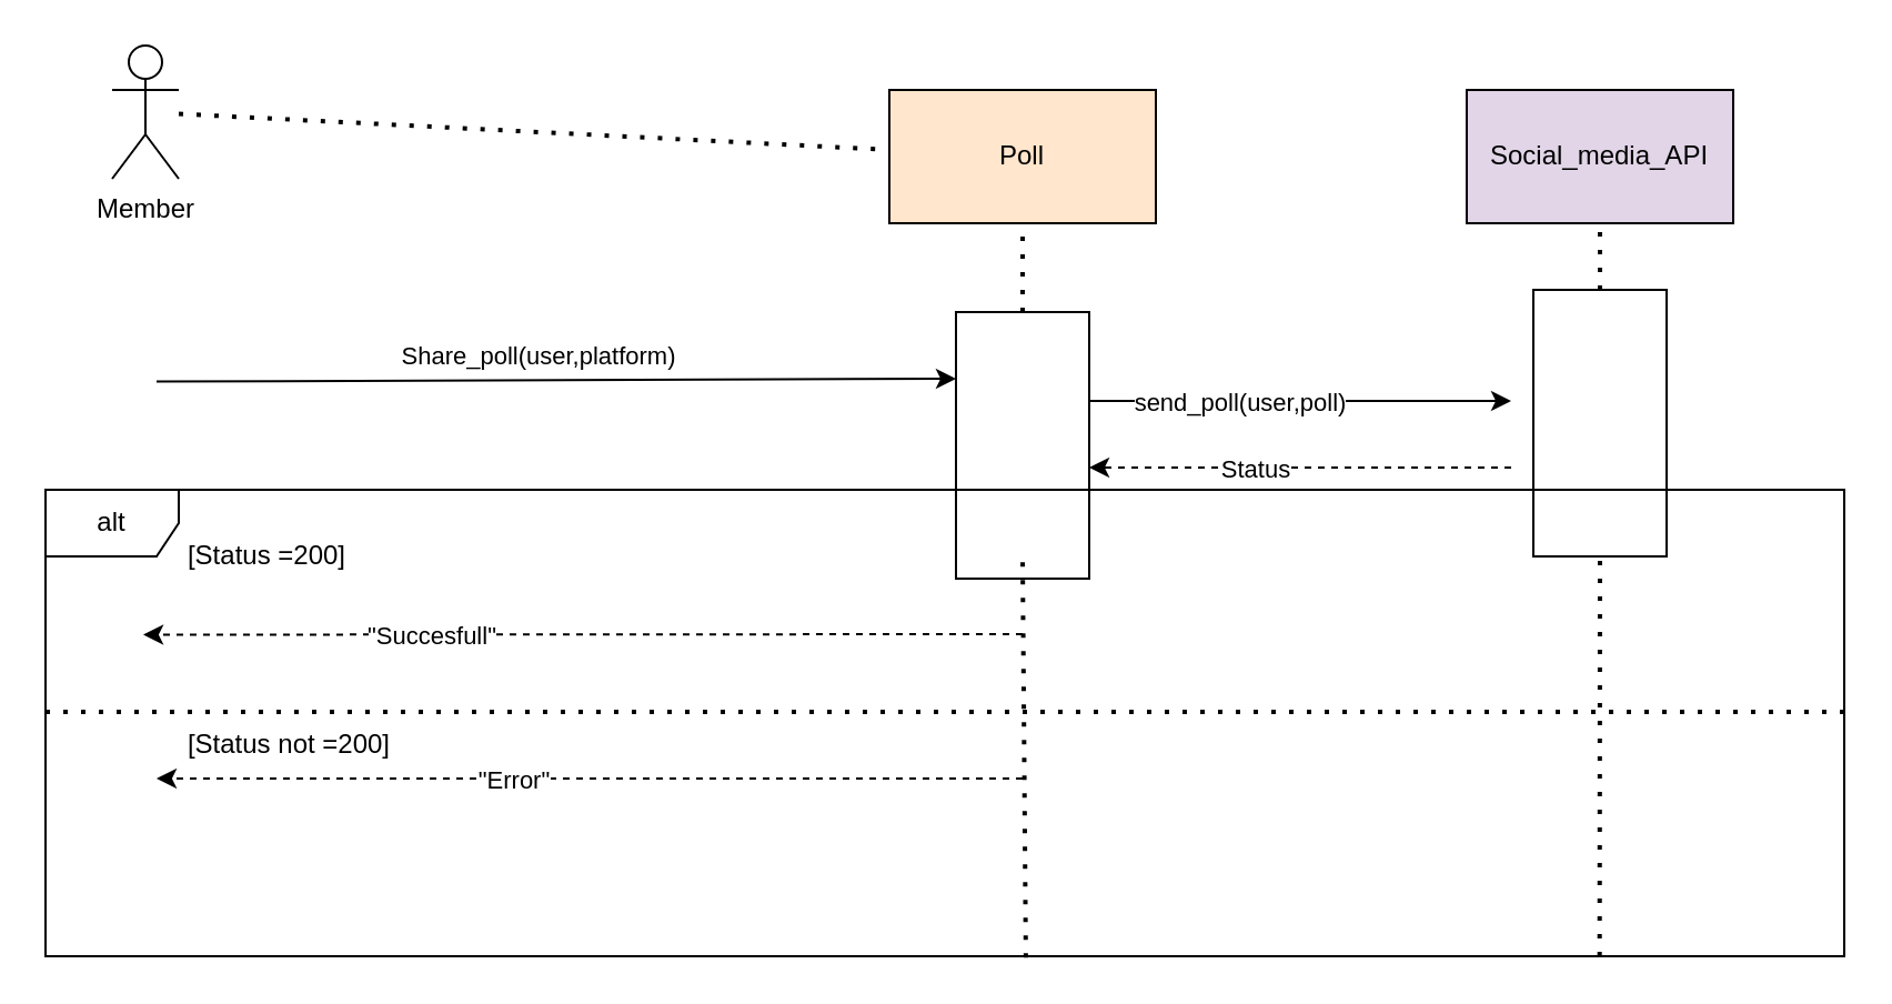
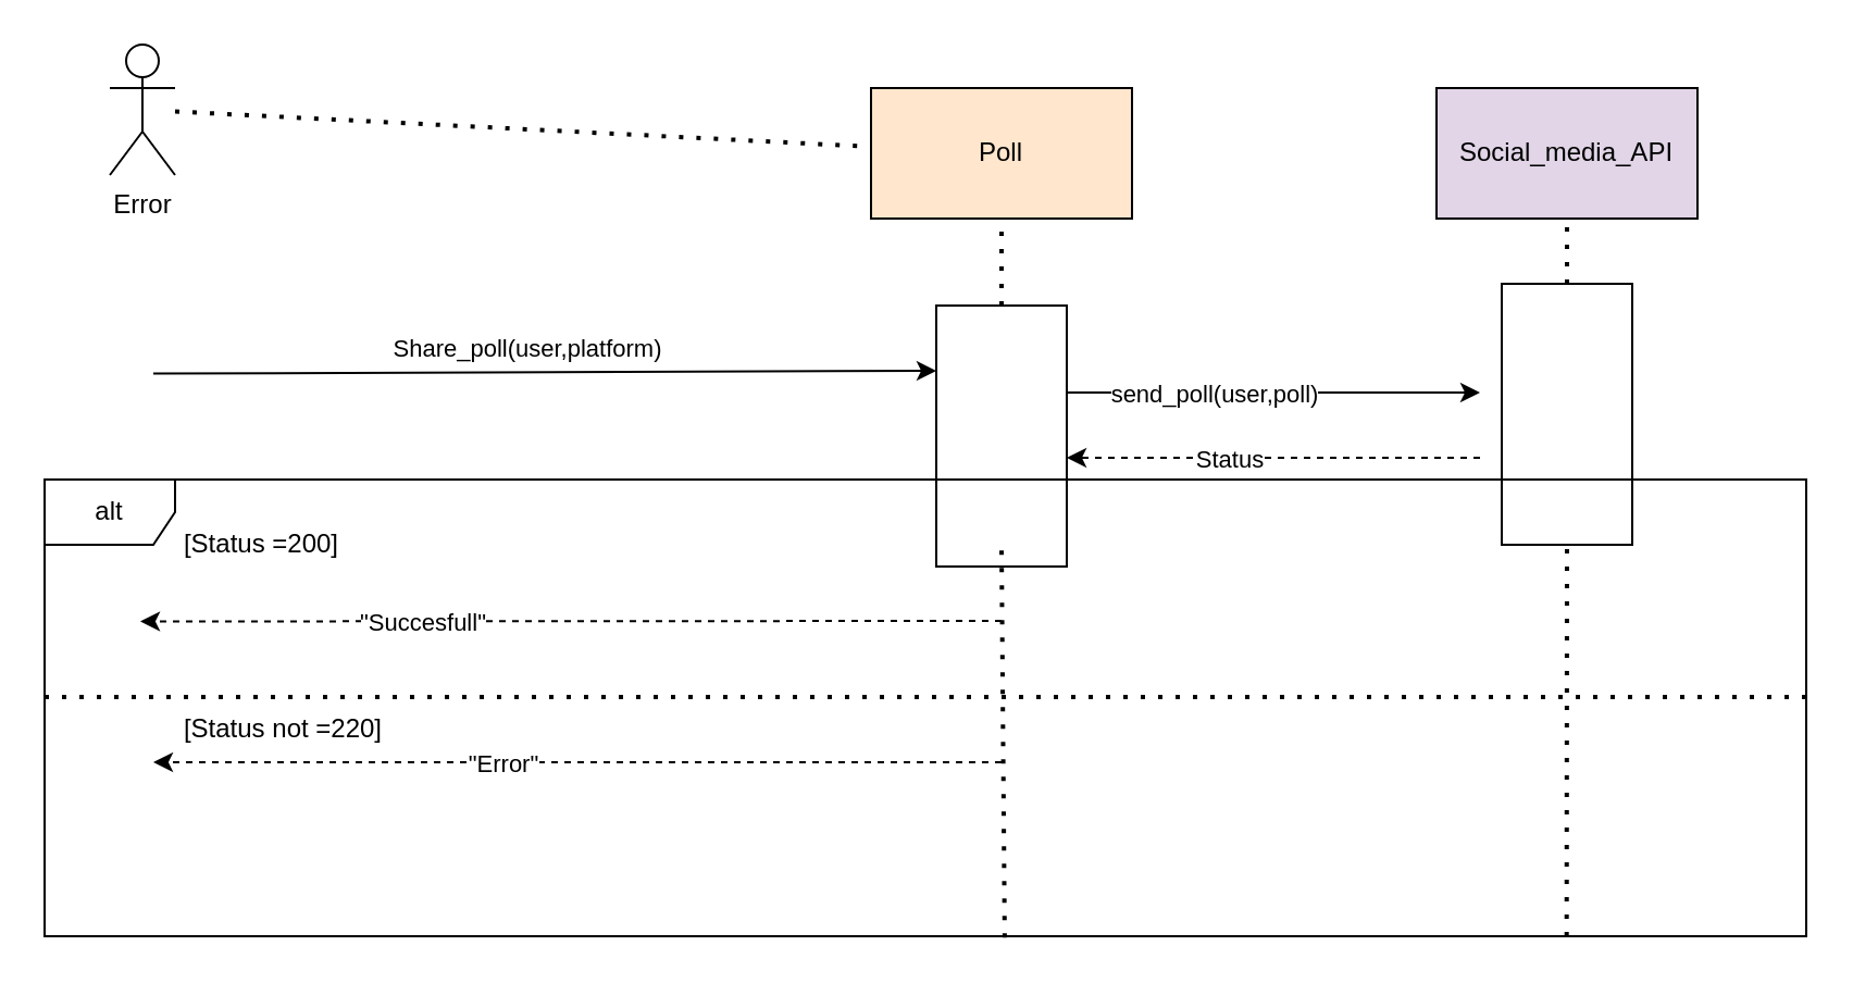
- <mxCell id="4" value="Member" style="shape=umlActor;verticalLabelPosition=bottom;verticalAlign=top;html=1;outlineConnect=0;" vertex="1" parent="1"><mxGeometry x="50" y="20" width="30" height="60" as="geometry" /></mxCell>
+ <mxCell id="4" value="Error" style="shape=umlActor;verticalLabelPosition=bottom;verticalAlign=top;html=1;outlineConnect=0;" vertex="1" parent="1"><mxGeometry x="50" y="20" width="30" height="60" as="geometry" /></mxCell>
- <mxCell id="25" value="[Status not =200]" style="text;html=1;strokeColor=none;fillColor=none;align=center;verticalAlign=middle;whiteSpace=wrap;rounded=0;" vertex="1" parent="1"><mxGeometry x="75" y="320" width="110" height="30" as="geometry" /></mxCell>
+ <mxCell id="25" value="[Status not =220]" style="text;html=1;strokeColor=none;fillColor=none;align=center;verticalAlign=middle;whiteSpace=wrap;rounded=0;" vertex="1" parent="1"><mxGeometry x="75" y="320" width="110" height="30" as="geometry" /></mxCell>
